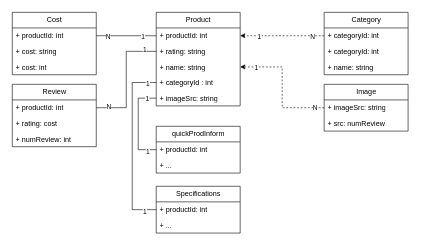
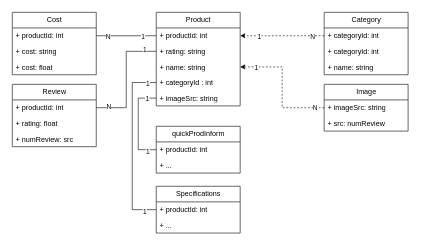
- <mxCell id="24" value="+ cost: int" style="text;strokeColor=none;fillColor=none;align=left;verticalAlign=top;spacingLeft=4;spacingRight=4;overflow=hidden;rotatable=0;points=[[0,0.5],[1,0.5]];portConstraint=eastwest;whiteSpace=wrap;html=1;" vertex="1" parent="21"><mxGeometry y="78" width="140" height="26" as="geometry" /></mxCell>
+ <mxCell id="24" value="+ cost: float" style="text;strokeColor=none;fillColor=none;align=left;verticalAlign=top;spacingLeft=4;spacingRight=4;overflow=hidden;rotatable=0;points=[[0,0.5],[1,0.5]];portConstraint=eastwest;whiteSpace=wrap;html=1;" vertex="1" parent="21"><mxGeometry y="78" width="140" height="26" as="geometry" /></mxCell>
- <mxCell id="30" value="+ rating: cost" style="text;strokeColor=none;fillColor=none;align=left;verticalAlign=top;spacingLeft=4;spacingRight=4;overflow=hidden;rotatable=0;points=[[0,0.5],[1,0.5]];portConstraint=eastwest;whiteSpace=wrap;html=1;" vertex="1" parent="28"><mxGeometry y="52" width="140" height="26" as="geometry" /></mxCell>
+ <mxCell id="30" value="+ rating: float" style="text;strokeColor=none;fillColor=none;align=left;verticalAlign=top;spacingLeft=4;spacingRight=4;overflow=hidden;rotatable=0;points=[[0,0.5],[1,0.5]];portConstraint=eastwest;whiteSpace=wrap;html=1;" vertex="1" parent="28"><mxGeometry y="52" width="140" height="26" as="geometry" /></mxCell>
- <mxCell id="31" value="+ numReview: int" style="text;strokeColor=none;fillColor=none;align=left;verticalAlign=top;spacingLeft=4;spacingRight=4;overflow=hidden;rotatable=0;points=[[0,0.5],[1,0.5]];portConstraint=eastwest;whiteSpace=wrap;html=1;" vertex="1" parent="28"><mxGeometry y="78" width="140" height="26" as="geometry" /></mxCell>
+ <mxCell id="31" value="+ numReview: src" style="text;strokeColor=none;fillColor=none;align=left;verticalAlign=top;spacingLeft=4;spacingRight=4;overflow=hidden;rotatable=0;points=[[0,0.5],[1,0.5]];portConstraint=eastwest;whiteSpace=wrap;html=1;" vertex="1" parent="28"><mxGeometry y="78" width="140" height="26" as="geometry" /></mxCell>
